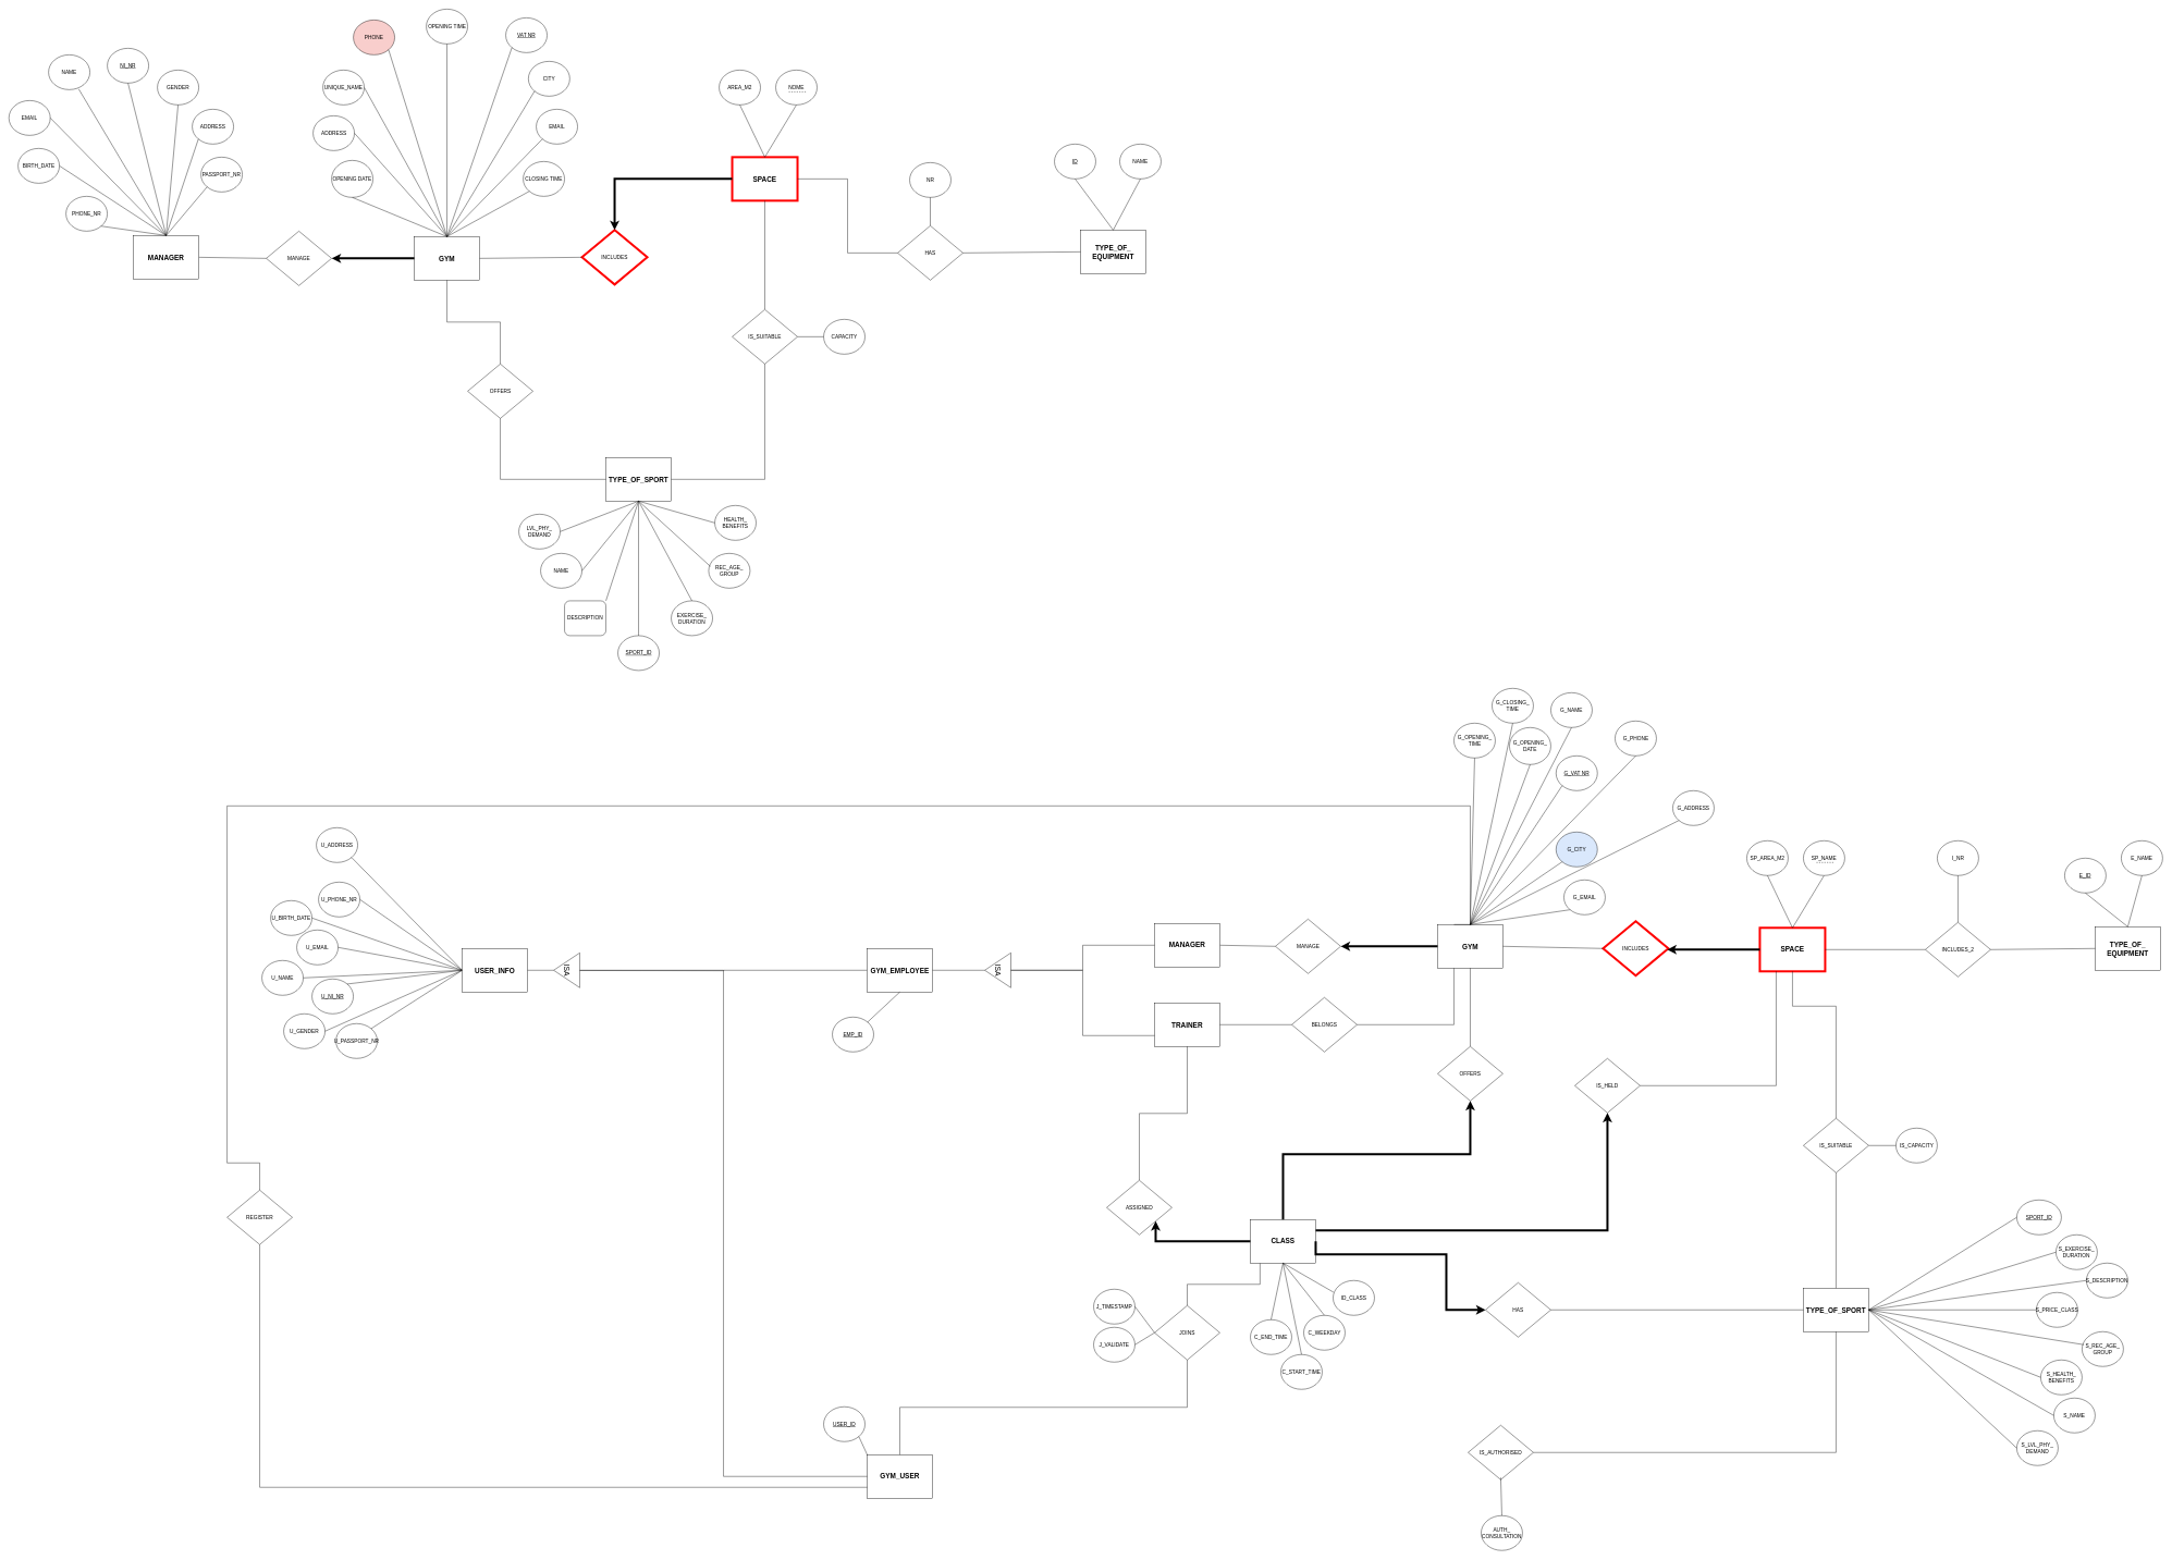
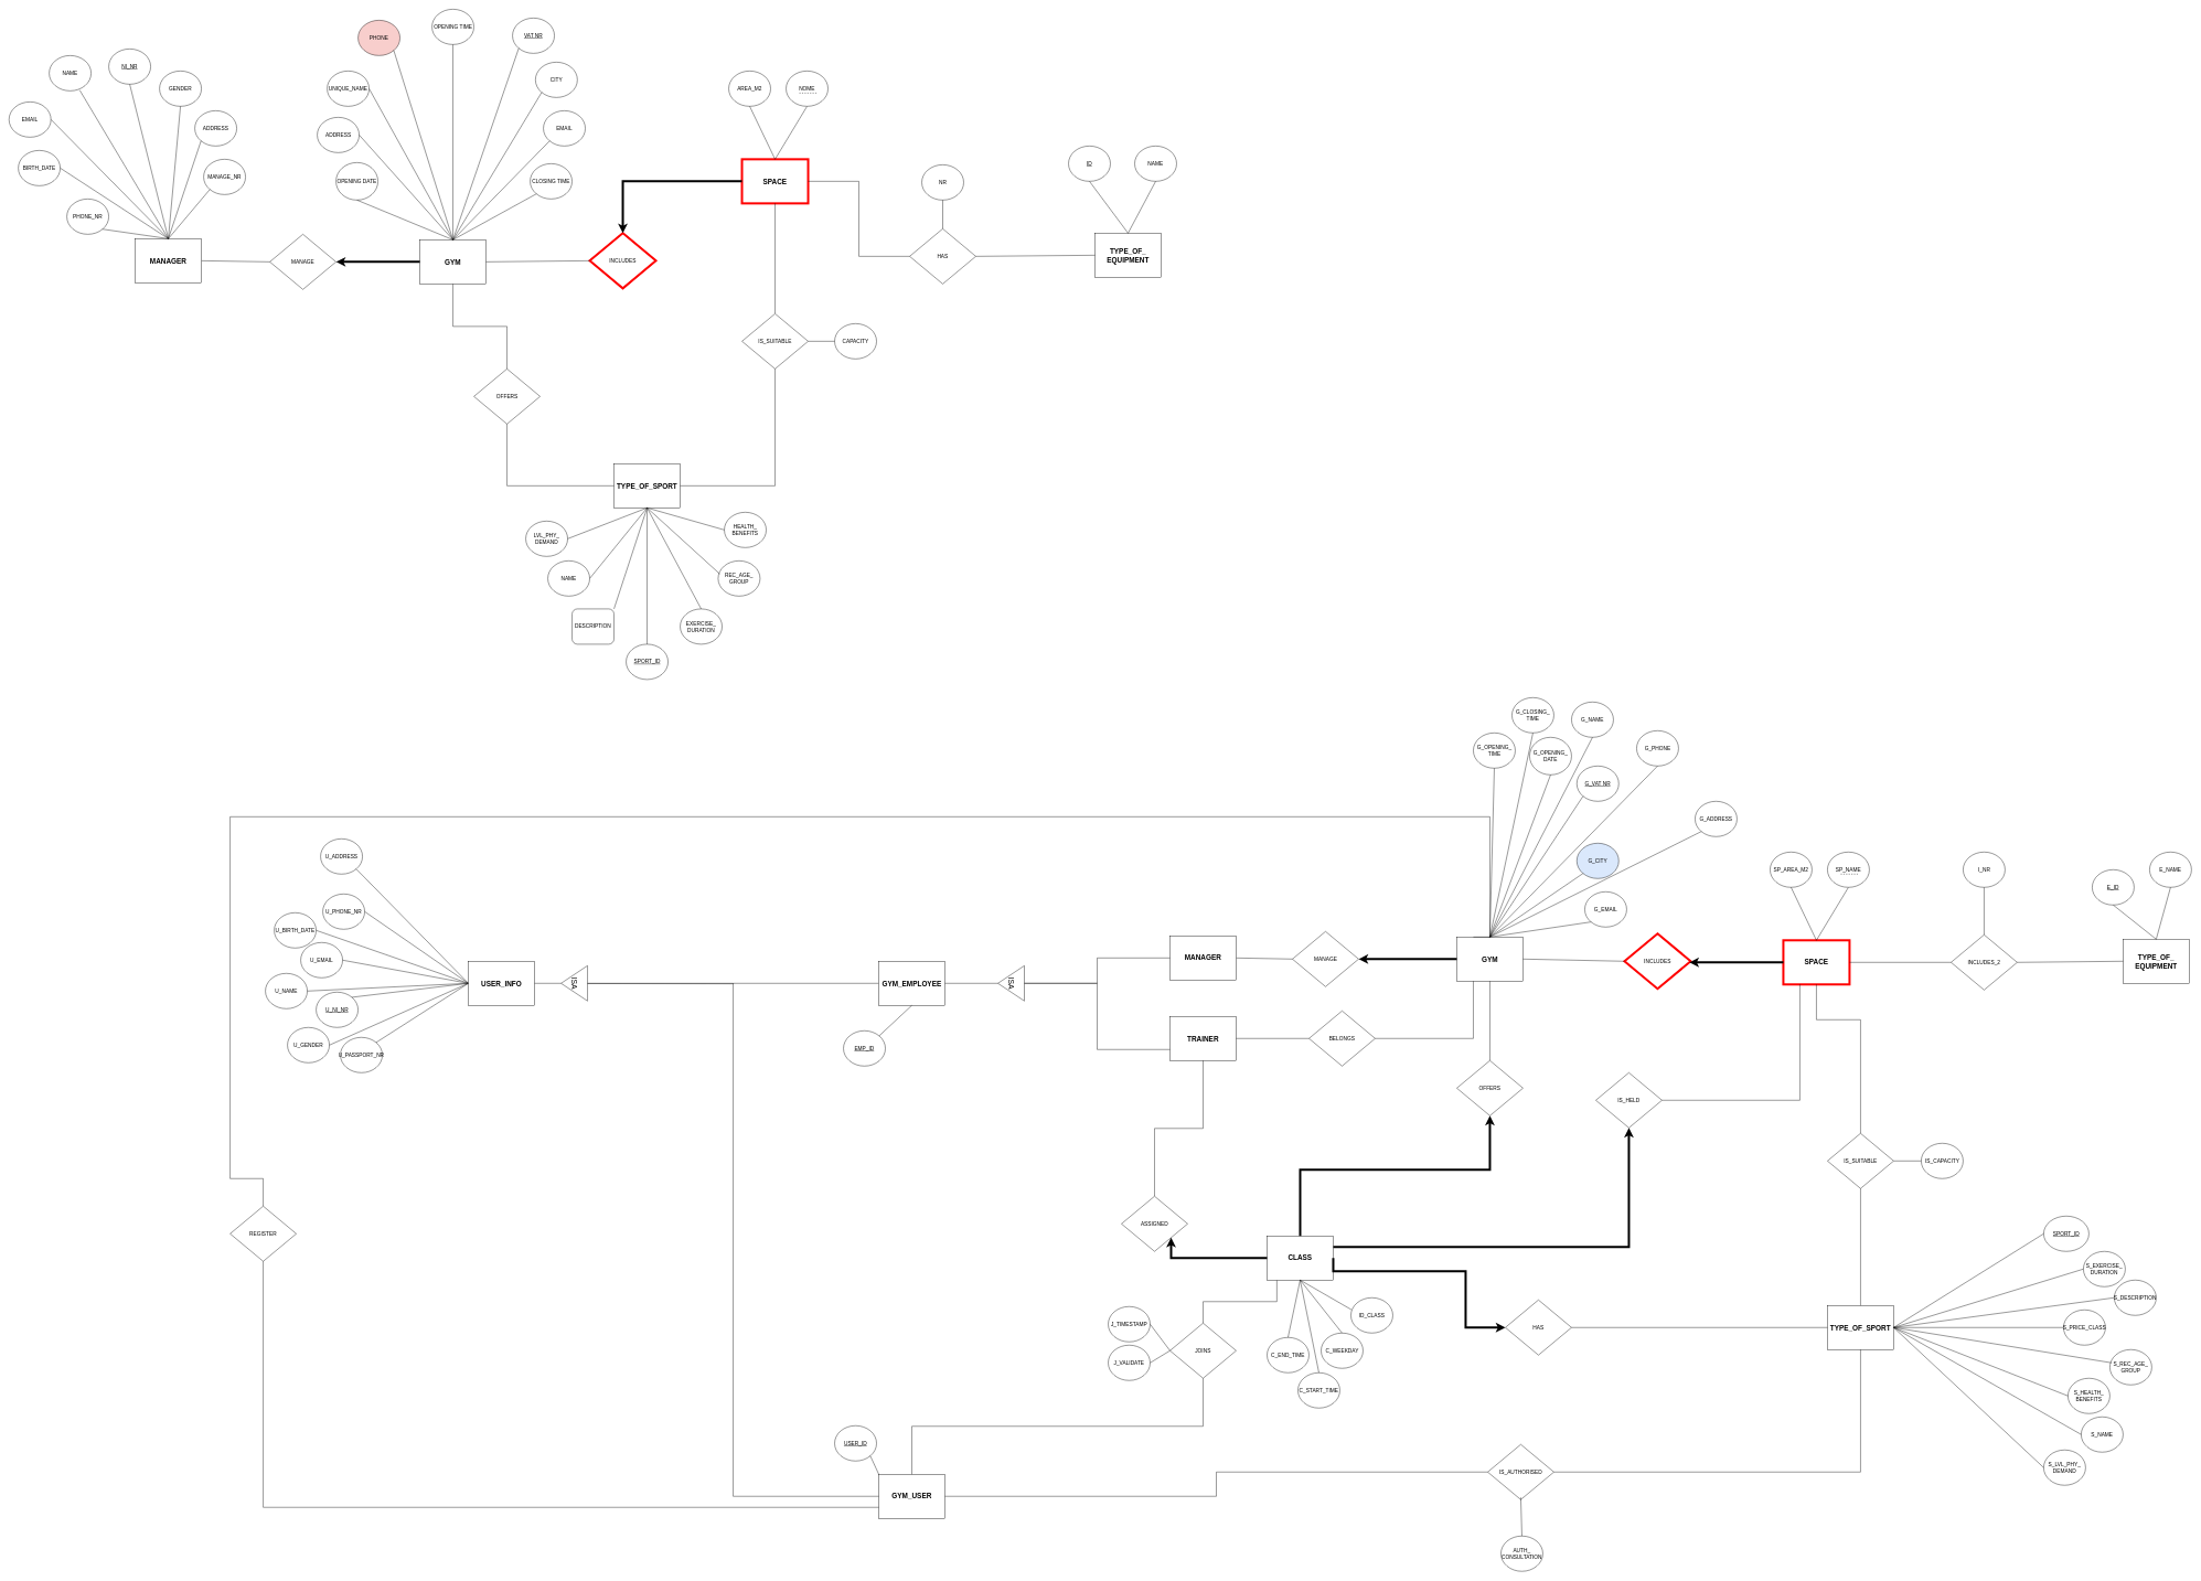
- <mxCell id="7" value="PASSPORT_NR" style="ellipse;whiteSpace=wrap;html=1;hachureGap=4;pointerEvents=0;autosize=0;" parent="1" vertex="1"><mxGeometry x="461" y="360" width="95" height="80" as="geometry" /></mxCell>
+ <mxCell id="7" value="MANAGE_NR" style="ellipse;whiteSpace=wrap;html=1;hachureGap=4;pointerEvents=0;autosize=0;" parent="1" vertex="1"><mxGeometry x="461" y="360" width="95" height="80" as="geometry" /></mxCell>
+ <mxCell id="178" value="" style="endArrow=none;html=1;rounded=0;fontSize=16;fontColor=#FF0000;edgeStyle=orthogonalEdgeStyle;entryX=0.5;entryY=0;entryDx=0;entryDy=0;exitX=0;exitY=0.5;exitDx=0;exitDy=0;" edge="1" parent="1" source="179" target="170"><mxGeometry width="50" height="50" relative="1" as="geometry"><mxPoint x="2851" y="3340" as="sourcePoint" /><mxPoint x="2636" y="2855" as="targetPoint" /></mxGeometry></mxCell>
